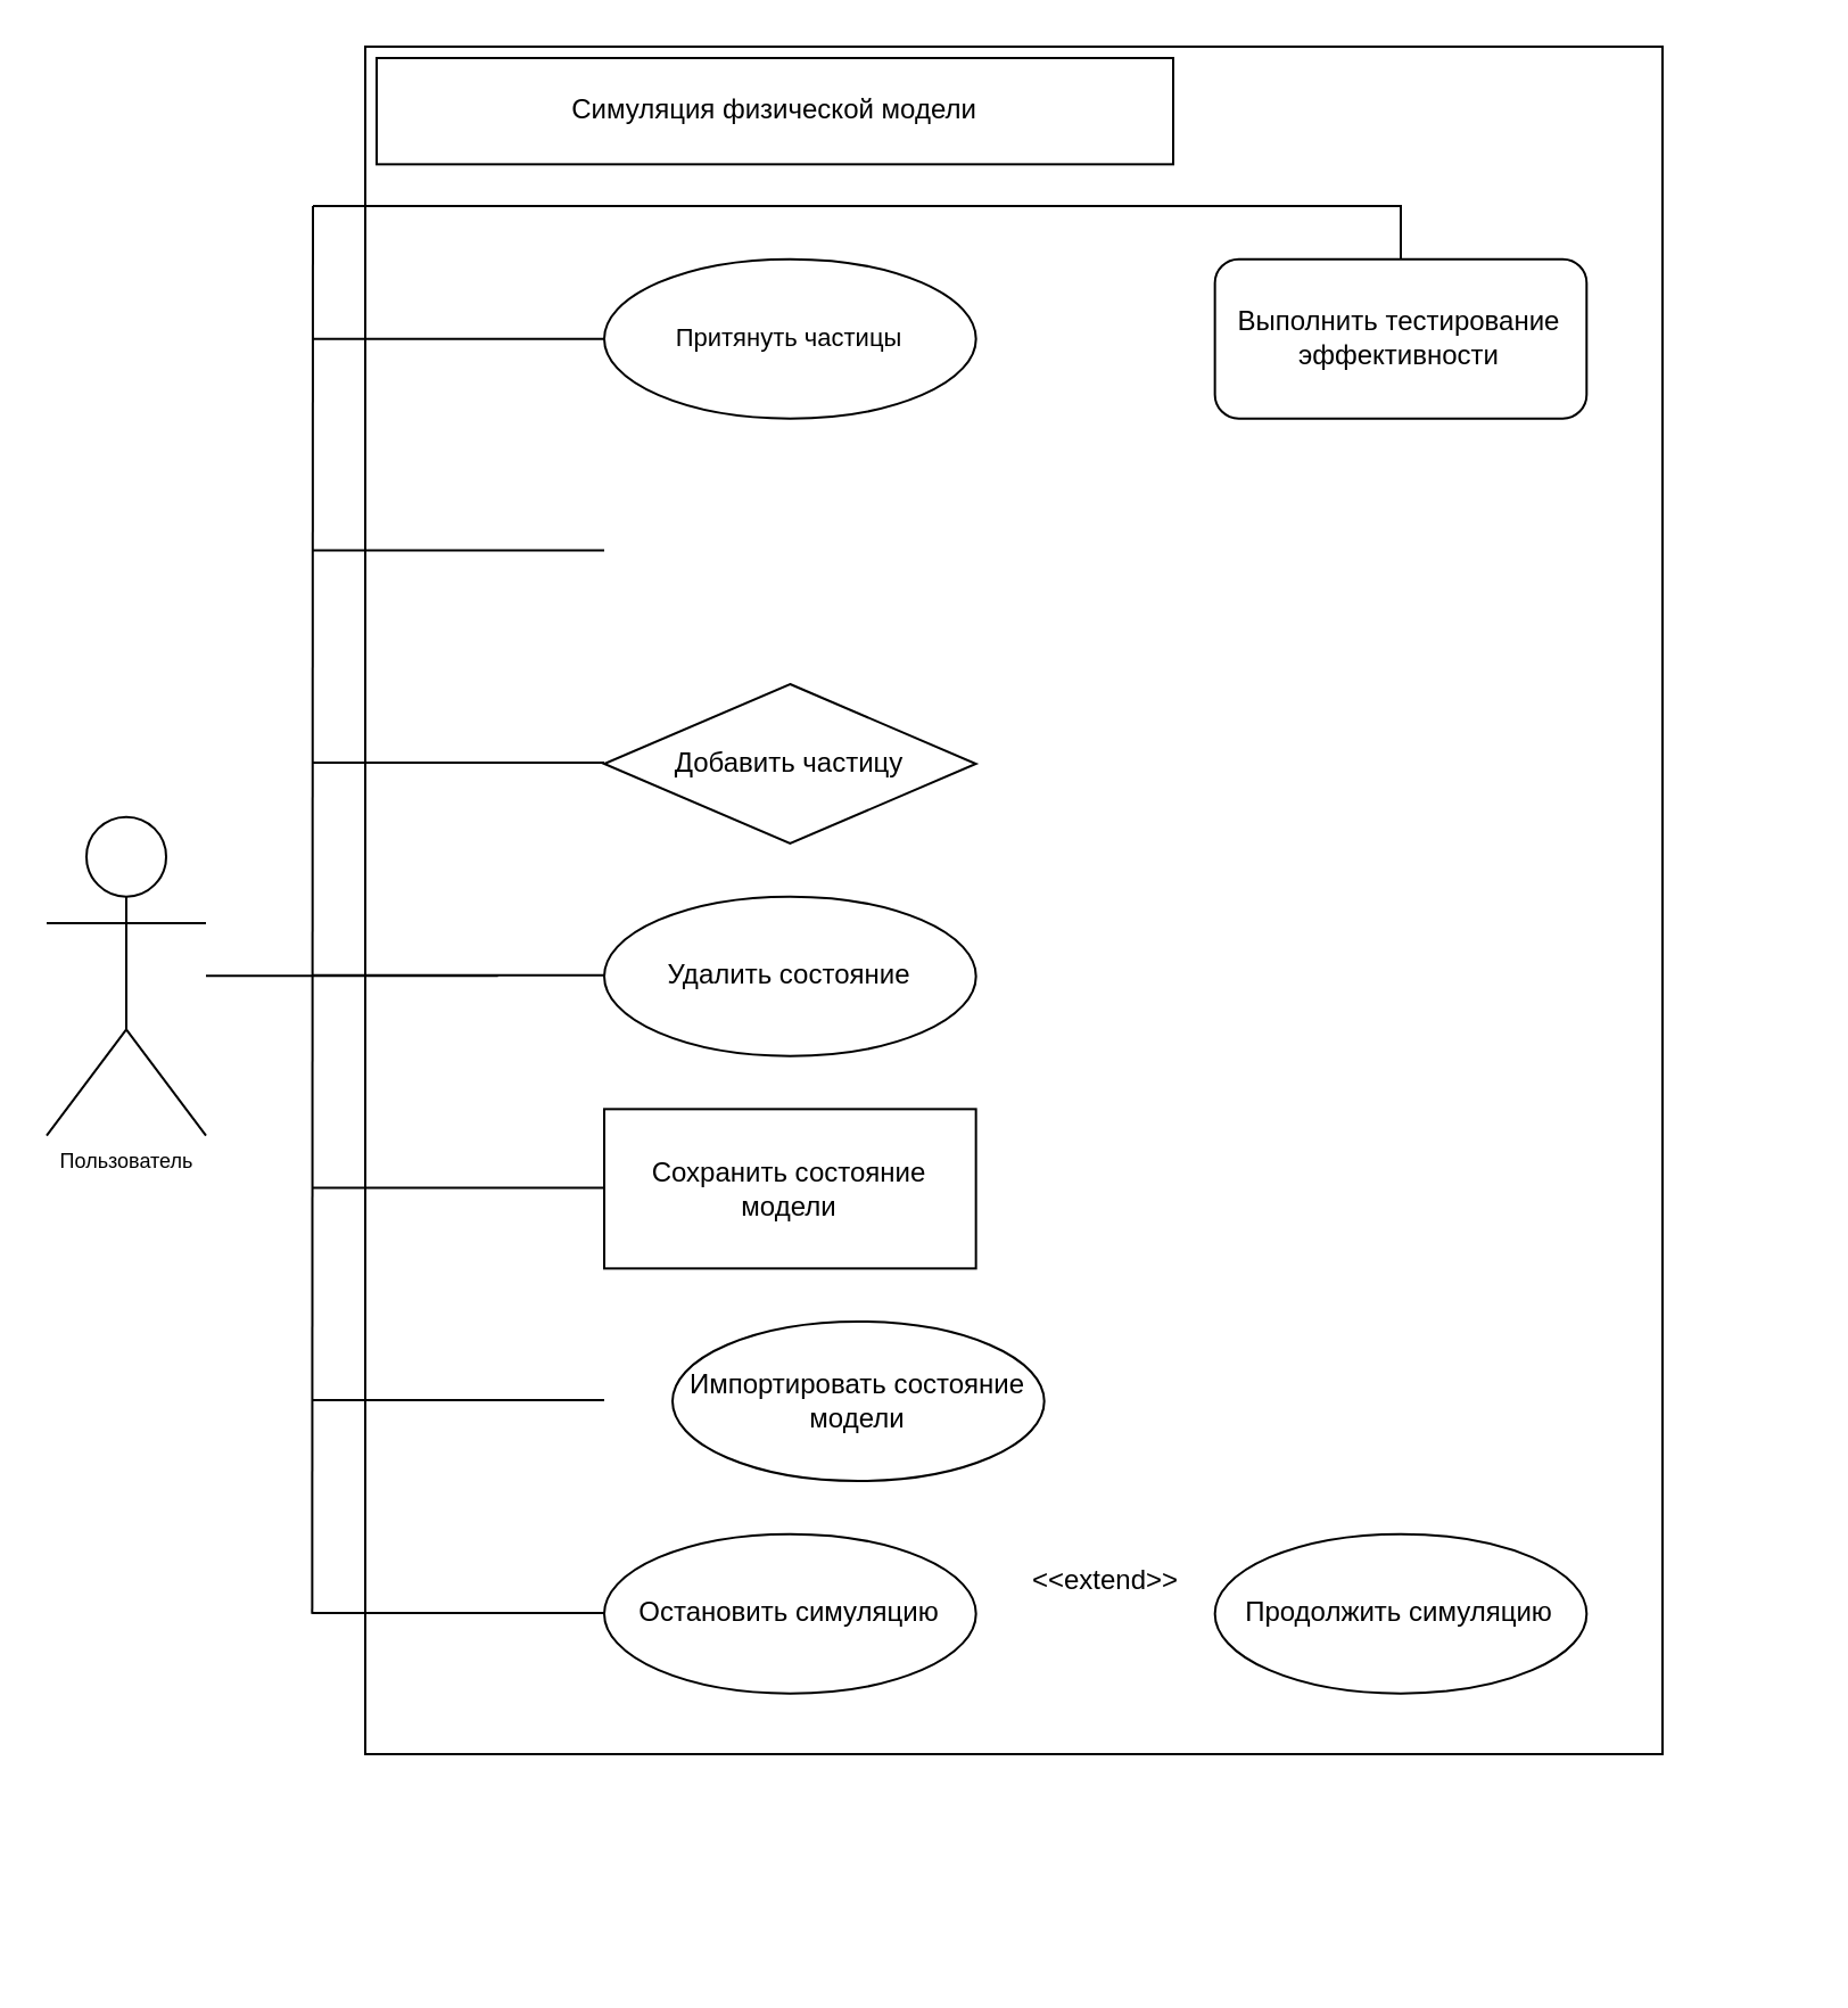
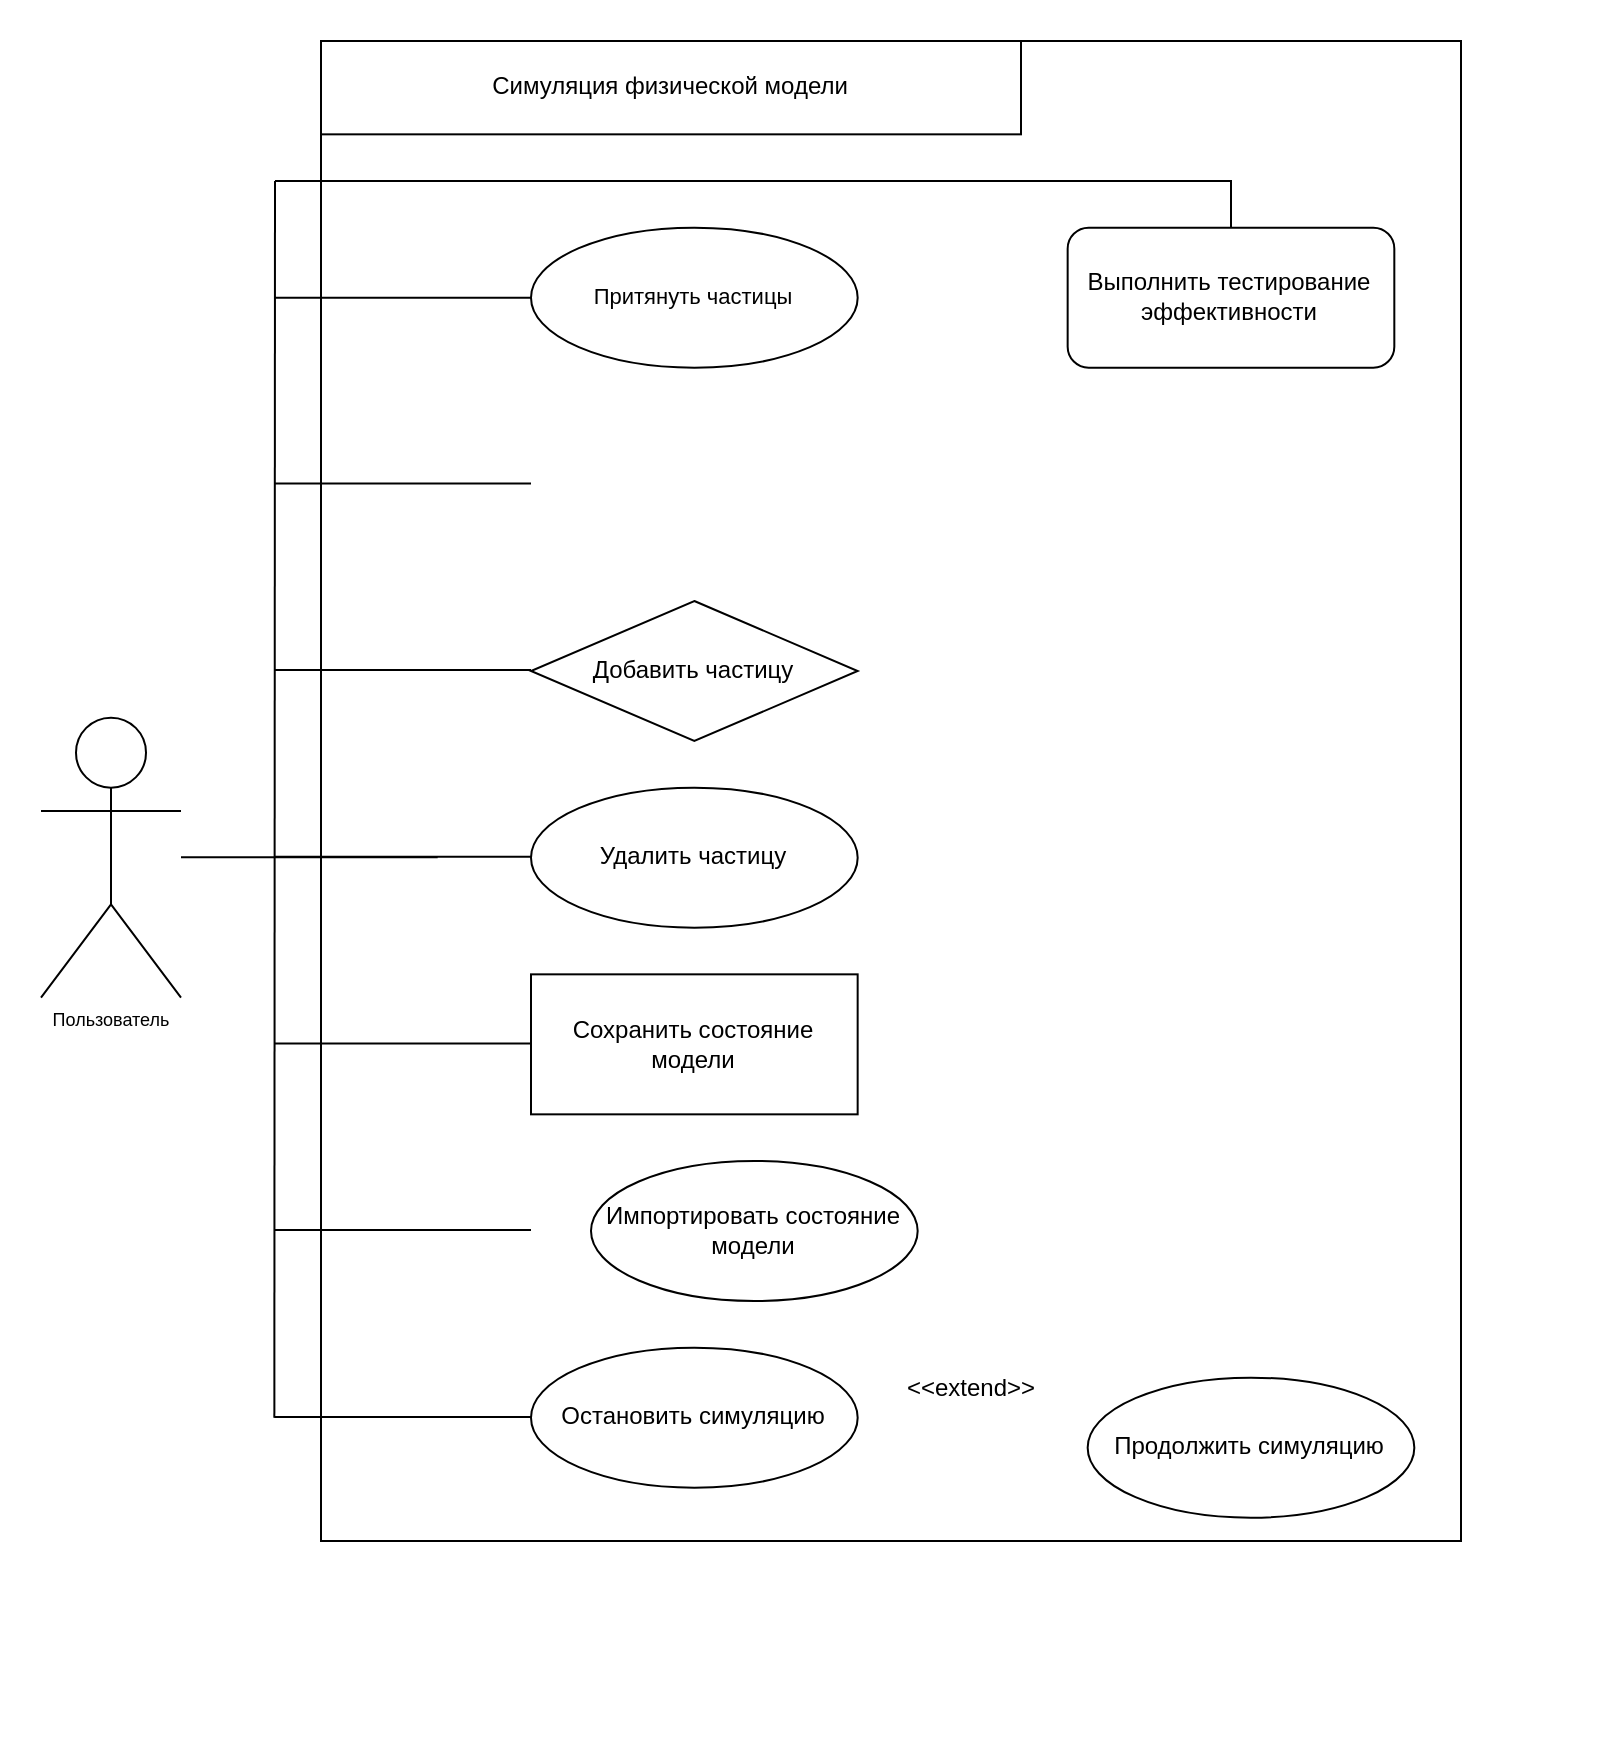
- <mxCell id="5" value="Симуляция физической модели" style="rounded=0;whiteSpace=wrap;html=1;fontSize=12;" parent="2" vertex="1"><mxGeometry x="145" y="5" width="350" height="46.667" as="geometry" /></mxCell>
+ <mxCell id="5" value="Симуляция физической модели" style="rounded=0;whiteSpace=wrap;html=1;fontSize=12;" parent="2" vertex="1"><mxGeometry x="140" width="350" height="46.667" as="geometry" /></mxCell>
- <mxCell id="8" value="Удалить состояние" style="ellipse;whiteSpace=wrap;html=1;fontSize=12;" parent="2" vertex="1"><mxGeometry x="245" y="373.333" width="163.333" height="70.0" as="geometry" /></mxCell>
+ <mxCell id="8" value="Удалить частицу" style="ellipse;whiteSpace=wrap;html=1;fontSize=12;" parent="2" vertex="1"><mxGeometry x="245" y="373.333" width="163.333" height="70.0" as="geometry" /></mxCell>
- <mxCell id="19" value="Продолжить симуляцию" style="ellipse;whiteSpace=wrap;html=1;fontSize=12;" parent="2" vertex="1"><mxGeometry x="513.33" y="653.337" width="163.333" height="70.0" as="geometry" /></mxCell>
+ <mxCell id="19" value="Продолжить симуляцию" style="ellipse;whiteSpace=wrap;html=1;fontSize=12;" parent="2" vertex="1"><mxGeometry x="523.33" y="668.337" width="163.333" height="70.0" as="geometry" /></mxCell>
